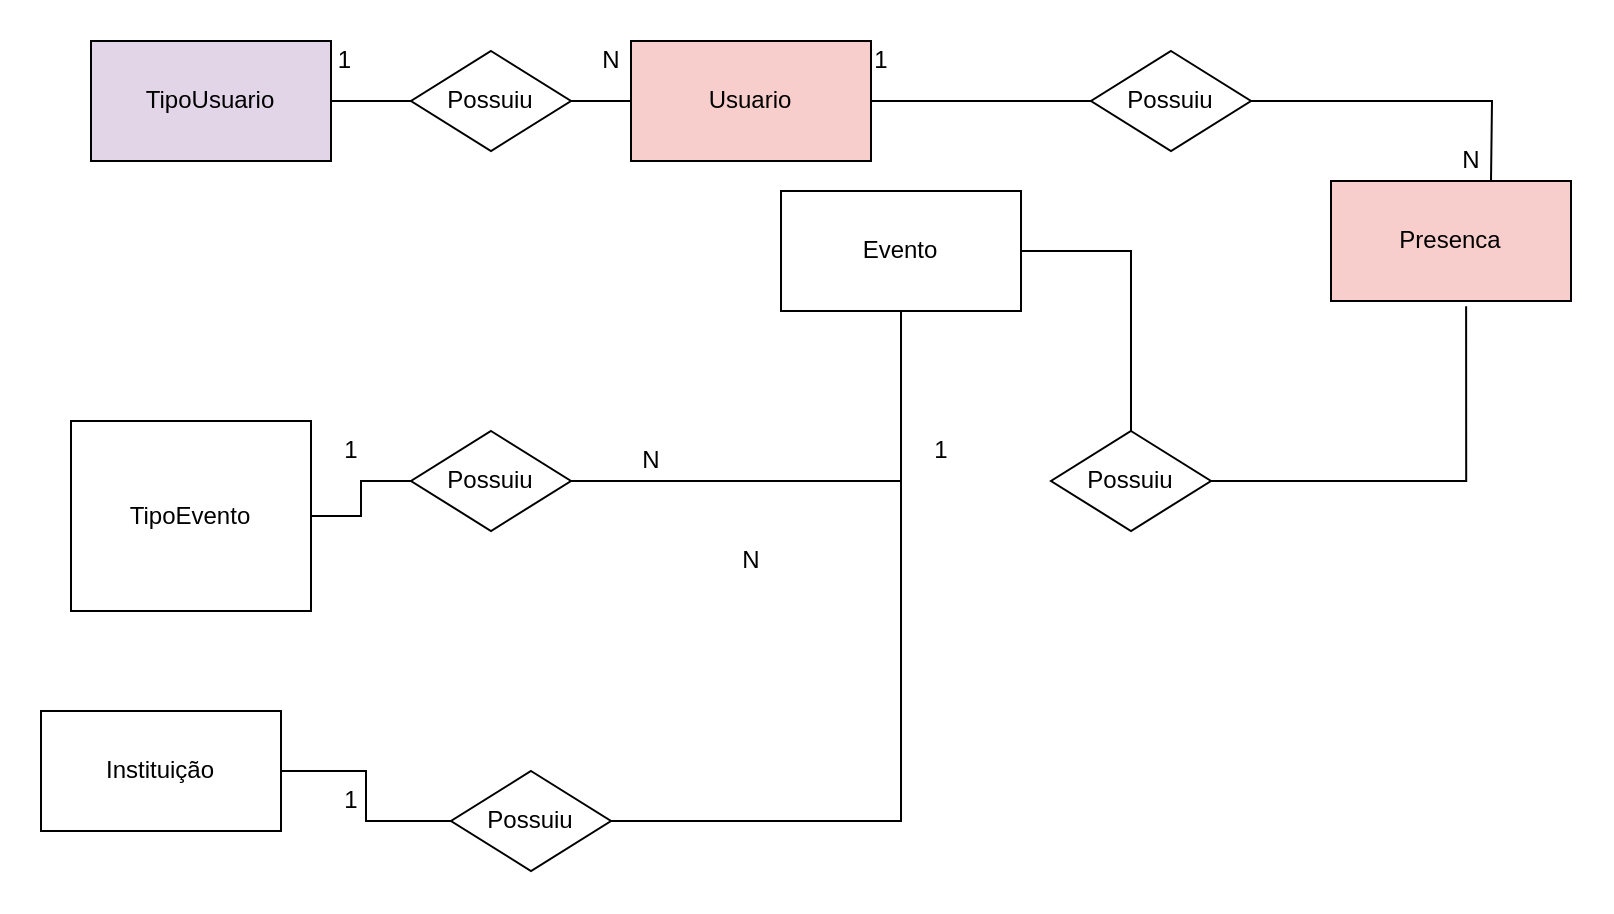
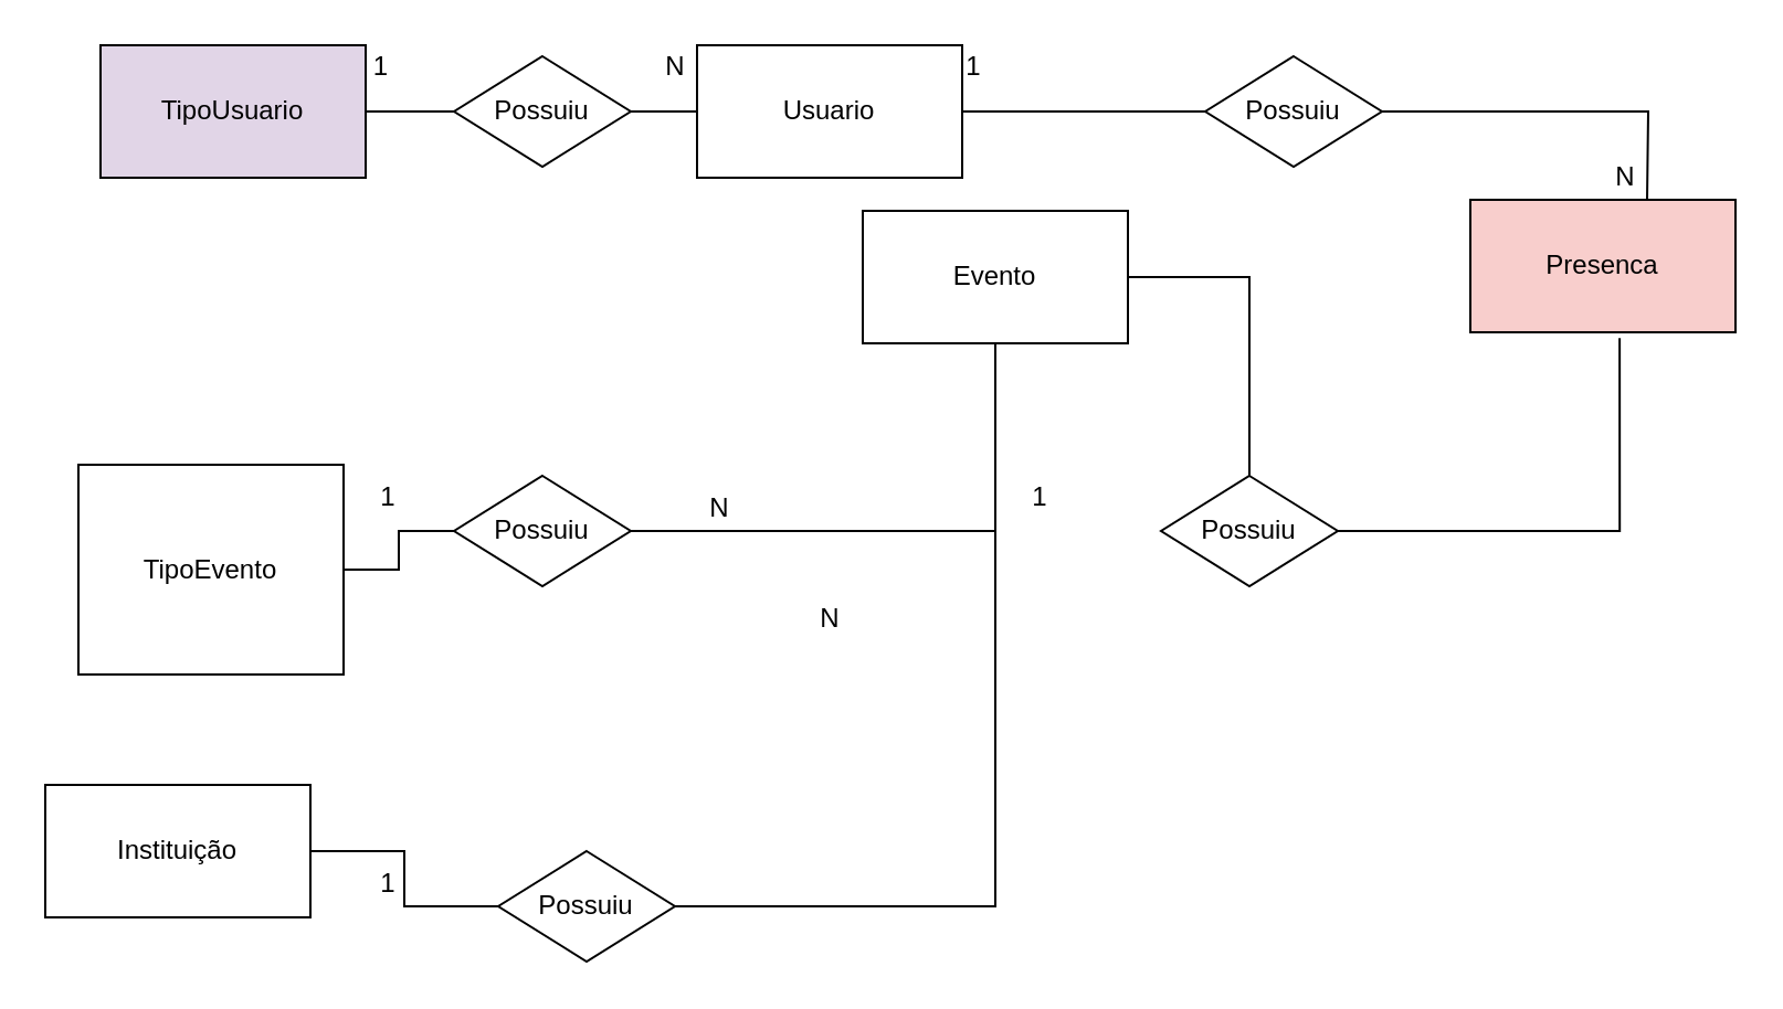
- <mxCell id="3" value="Usuario" style="rounded=0;whiteSpace=wrap;html=1;fillColor=#f8cecc;" vertex="1" parent="1"><mxGeometry x="315" y="20" width="120" height="60" as="geometry" /></mxCell>
+ <mxCell id="3" value="Usuario" style="rounded=0;whiteSpace=wrap;html=1;" vertex="1" parent="1"><mxGeometry x="315" y="20" width="120" height="60" as="geometry" /></mxCell>
